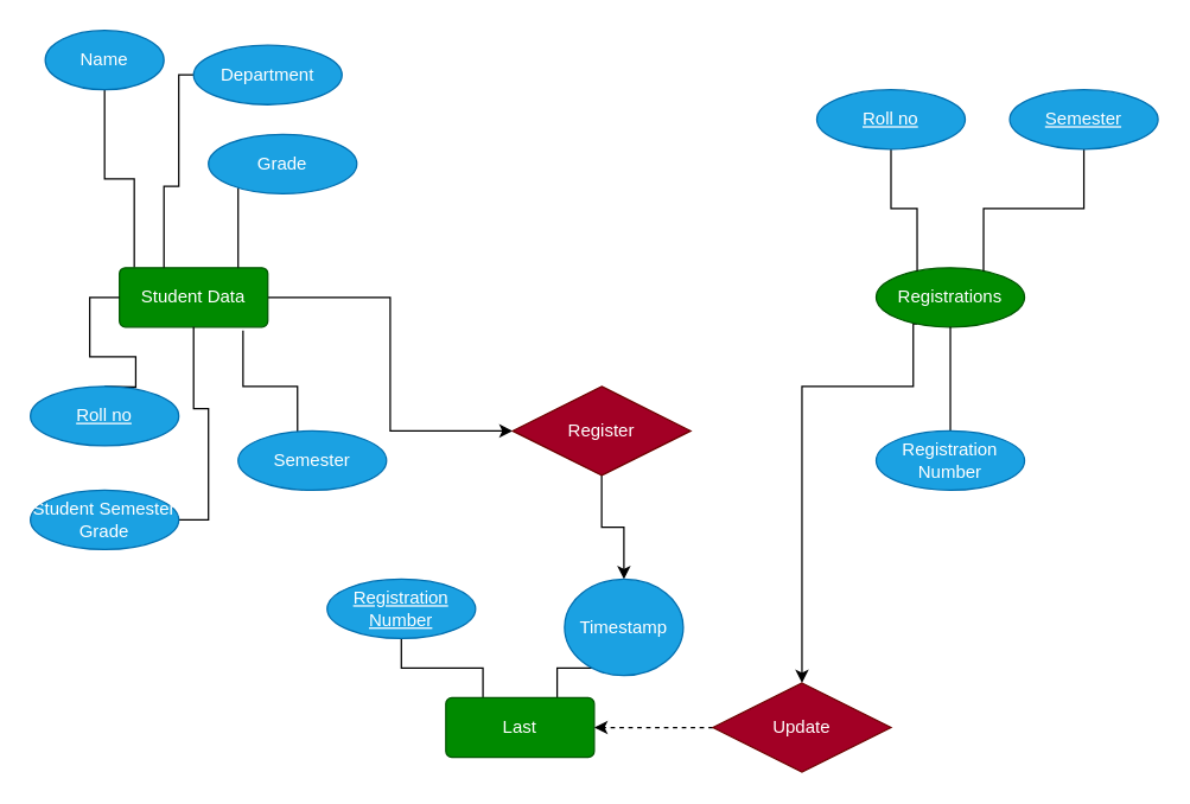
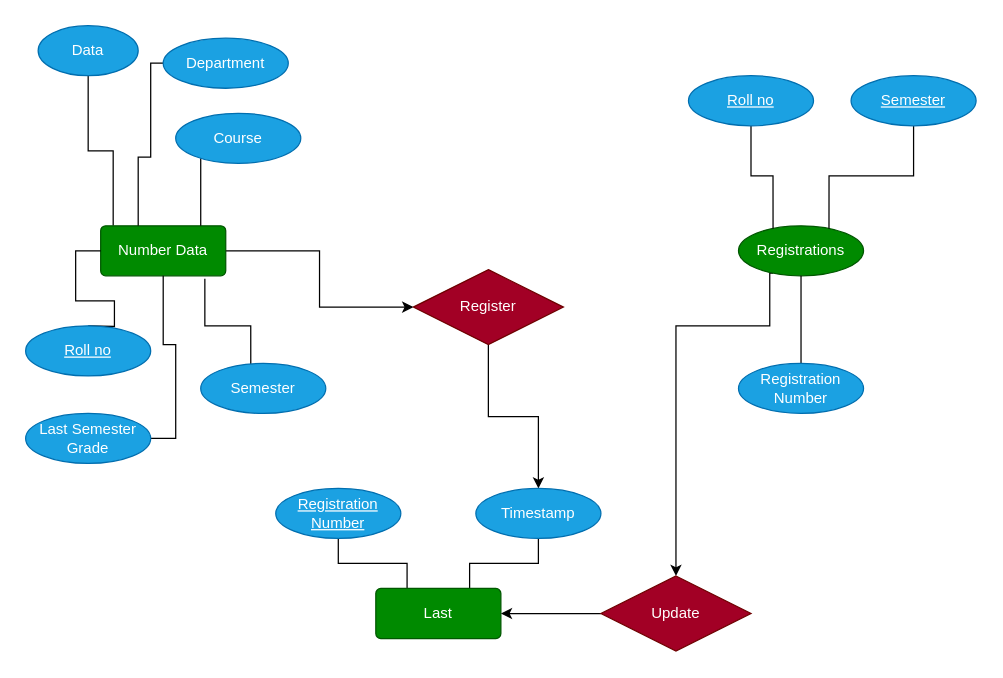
- <mxCell id="18" value="Name" style="ellipse;whiteSpace=wrap;html=1;rounded=1;arcSize=10;fillColor=#1ba1e2;fontColor=#ffffff;strokeColor=#006EAF;" vertex="1" parent="1"><mxGeometry x="30" y="20" width="80" height="40" as="geometry" /></mxCell>
+ <mxCell id="18" value="Data" style="ellipse;whiteSpace=wrap;html=1;rounded=1;arcSize=10;fillColor=#1ba1e2;fontColor=#ffffff;strokeColor=#006EAF;" vertex="1" parent="1"><mxGeometry x="30" y="20" width="80" height="40" as="geometry" /></mxCell>
- <mxCell id="20" value="Grade" style="ellipse;whiteSpace=wrap;html=1;align=center;fillColor=#1ba1e2;fontColor=#ffffff;strokeColor=#006EAF;" vertex="1" parent="1"><mxGeometry x="140" y="90" width="100" height="40" as="geometry" /></mxCell>
+ <mxCell id="20" value="Course" style="ellipse;whiteSpace=wrap;html=1;align=center;fillColor=#1ba1e2;fontColor=#ffffff;strokeColor=#006EAF;" vertex="1" parent="1"><mxGeometry x="140" y="90" width="100" height="40" as="geometry" /></mxCell>
- <mxCell id="4" value="Student Data" style="rounded=1;arcSize=10;whiteSpace=wrap;html=1;align=center;fillColor=#008a00;fontColor=#ffffff;strokeColor=#005700;" parent="1" vertex="1"><mxGeometry x="80" y="180" width="100" height="40" as="geometry" /></mxCell>
+ <mxCell id="4" value="Number Data" style="rounded=1;arcSize=10;whiteSpace=wrap;html=1;align=center;fillColor=#008a00;fontColor=#ffffff;strokeColor=#005700;" parent="1" vertex="1"><mxGeometry x="80" y="180" width="100" height="40" as="geometry" /></mxCell>
- <mxCell id="25" value="Register" style="shape=rhombus;perimeter=rhombusPerimeter;whiteSpace=wrap;html=1;align=center;fillColor=#a20025;strokeColor=#6F0000;fontColor=#ffffff;" vertex="1" parent="1"><mxGeometry x="345" y="260" width="120" height="60" as="geometry" /></mxCell>
+ <mxCell id="25" value="Register" style="shape=rhombus;perimeter=rhombusPerimeter;whiteSpace=wrap;html=1;align=center;fillColor=#a20025;strokeColor=#6F0000;fontColor=#ffffff;" vertex="1" parent="1"><mxGeometry x="330" y="215" width="120" height="60" as="geometry" /></mxCell>
- <mxCell id="22" value="Student Semester Grade" style="ellipse;whiteSpace=wrap;html=1;align=center;fillColor=#1ba1e2;fontColor=#ffffff;strokeColor=#006EAF;" vertex="1" parent="1"><mxGeometry x="20" y="330" width="100" height="40" as="geometry" /></mxCell>
+ <mxCell id="22" value="Last Semester Grade" style="ellipse;whiteSpace=wrap;html=1;align=center;fillColor=#1ba1e2;fontColor=#ffffff;strokeColor=#006EAF;" vertex="1" parent="1"><mxGeometry x="20" y="330" width="100" height="40" as="geometry" /></mxCell>
- <mxCell id="30" value="Timestamp" style="ellipse;whiteSpace=wrap;html=1;align=center;fillColor=#1ba1e2;fontColor=#ffffff;strokeColor=#006EAF;" vertex="1" parent="1"><mxGeometry x="380" y="390" width="80" height="65" as="geometry" /></mxCell>
+ <mxCell id="30" value="Timestamp" style="ellipse;whiteSpace=wrap;html=1;align=center;fillColor=#1ba1e2;fontColor=#ffffff;strokeColor=#006EAF;" vertex="1" parent="1"><mxGeometry x="380" y="390" width="100" height="40" as="geometry" /></mxCell>
- <mxCell id="31" style="edgeStyle=orthogonalEdgeStyle;rounded=0;orthogonalLoop=1;jettySize=auto;html=1;entryX=1;entryY=0.5;entryDx=0;entryDy=0;dashed=1;" edge="1" parent="1" source="32" target="28"><mxGeometry relative="1" as="geometry" /></mxCell>
+ <mxCell id="31" style="edgeStyle=orthogonalEdgeStyle;rounded=0;orthogonalLoop=1;jettySize=auto;html=1;entryX=1;entryY=0.5;entryDx=0;entryDy=0;" edge="1" parent="1" source="32" target="28"><mxGeometry relative="1" as="geometry" /></mxCell>
